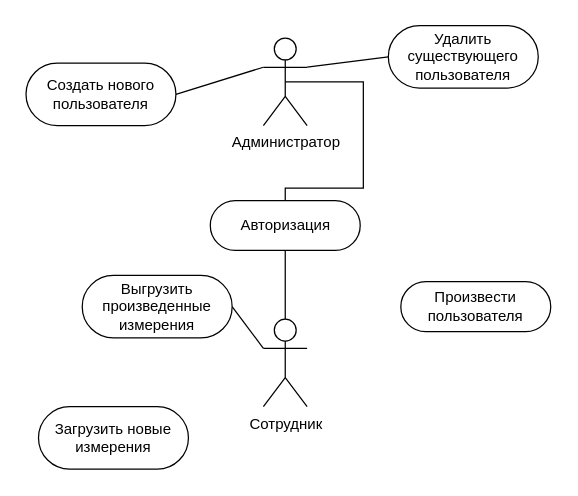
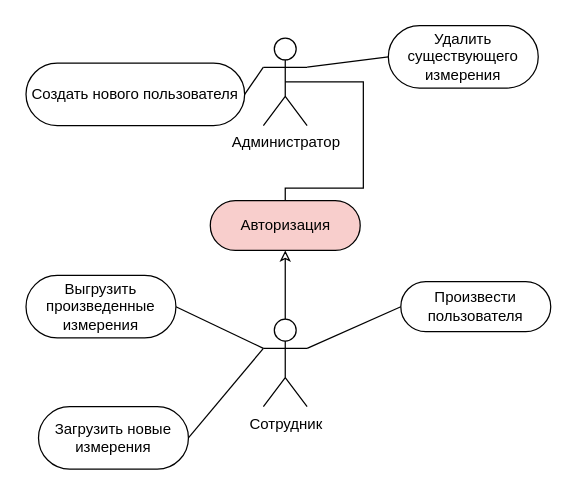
- <mxCell id="7" value="Удалить существующего пользователя" style="rounded=1;whiteSpace=wrap;html=1;arcSize=50;" vertex="1" parent="1"><mxGeometry x="310" y="20" width="120" height="50" as="geometry" /></mxCell>
+ <mxCell id="7" value="Удалить существующего измерения" style="rounded=1;whiteSpace=wrap;html=1;arcSize=50;" vertex="1" parent="1"><mxGeometry x="310" y="20" width="120" height="50" as="geometry" /></mxCell>
- <mxCell id="6" value="Создать нового пользователя" style="rounded=1;whiteSpace=wrap;html=1;arcSize=50;" vertex="1" parent="1"><mxGeometry x="20" y="50" width="120" height="50" as="geometry" /></mxCell>
+ <mxCell id="6" value="Создать нового пользователя" style="rounded=1;whiteSpace=wrap;html=1;arcSize=50;" vertex="1" parent="1"><mxGeometry x="20" y="50" width="175" height="50" as="geometry" /></mxCell>
- <mxCell id="14" value="Авторизация" style="rounded=1;whiteSpace=wrap;html=1;arcSize=50;" vertex="1" parent="1"><mxGeometry x="167.5" y="160" width="120" height="40" as="geometry" /></mxCell>
+ <mxCell id="14" value="Авторизация" style="rounded=1;whiteSpace=wrap;html=1;arcSize=50;fillColor=#f8cecc;" vertex="1" parent="1"><mxGeometry x="167.5" y="160" width="120" height="40" as="geometry" /></mxCell>
- <mxCell id="8" style="edgeStyle=none;rounded=0;orthogonalLoop=1;jettySize=auto;html=1;exitX=0.5;exitY=0;exitDx=0;exitDy=0;exitPerimeter=0;entryX=0.5;entryY=1;entryDx=0;entryDy=0;strokeColor=default;endArrow=none;endFill=0;" edge="1" parent="1" source="12" target="14"><mxGeometry relative="1" as="geometry" /></mxCell>
+ <mxCell id="8" style="edgeStyle=none;rounded=0;orthogonalLoop=1;jettySize=auto;html=1;exitX=0.5;exitY=0;exitDx=0;exitDy=0;exitPerimeter=0;entryX=0.5;entryY=1;entryDx=0;entryDy=0;strokeColor=default;endArrow=classic;endFill=0;" edge="1" parent="1" source="12" target="14"><mxGeometry relative="1" as="geometry" /></mxCell>
- <mxCell id="15" value="Выгрузить произведенные измерения" style="rounded=1;whiteSpace=wrap;html=1;arcSize=50;" vertex="1" parent="1"><mxGeometry x="65" y="220" width="120" height="50" as="geometry" /></mxCell>
+ <mxCell id="15" value="Выгрузить произведенные измерения" style="rounded=1;whiteSpace=wrap;html=1;arcSize=50;" vertex="1" parent="1"><mxGeometry x="20" y="220" width="120" height="50" as="geometry" /></mxCell>
+ <mxCell id="11" style="edgeStyle=none;rounded=0;orthogonalLoop=1;jettySize=auto;html=1;exitX=1;exitY=0.333;exitDx=0;exitDy=0;exitPerimeter=0;entryX=0;entryY=0.5;entryDx=0;entryDy=0;strokeColor=default;endArrow=none;endFill=0;" edge="1" parent="1" source="12" target="13"><mxGeometry relative="1" as="geometry" /></mxCell>
+ <mxCell id="10" style="edgeStyle=none;rounded=0;orthogonalLoop=1;jettySize=auto;html=1;exitX=0;exitY=0.333;exitDx=0;exitDy=0;exitPerimeter=0;entryX=1;entryY=0.5;entryDx=0;entryDy=0;strokeColor=default;endArrow=none;endFill=0;" edge="1" parent="1" source="12" target="16"><mxGeometry relative="1" as="geometry" /></mxCell>
